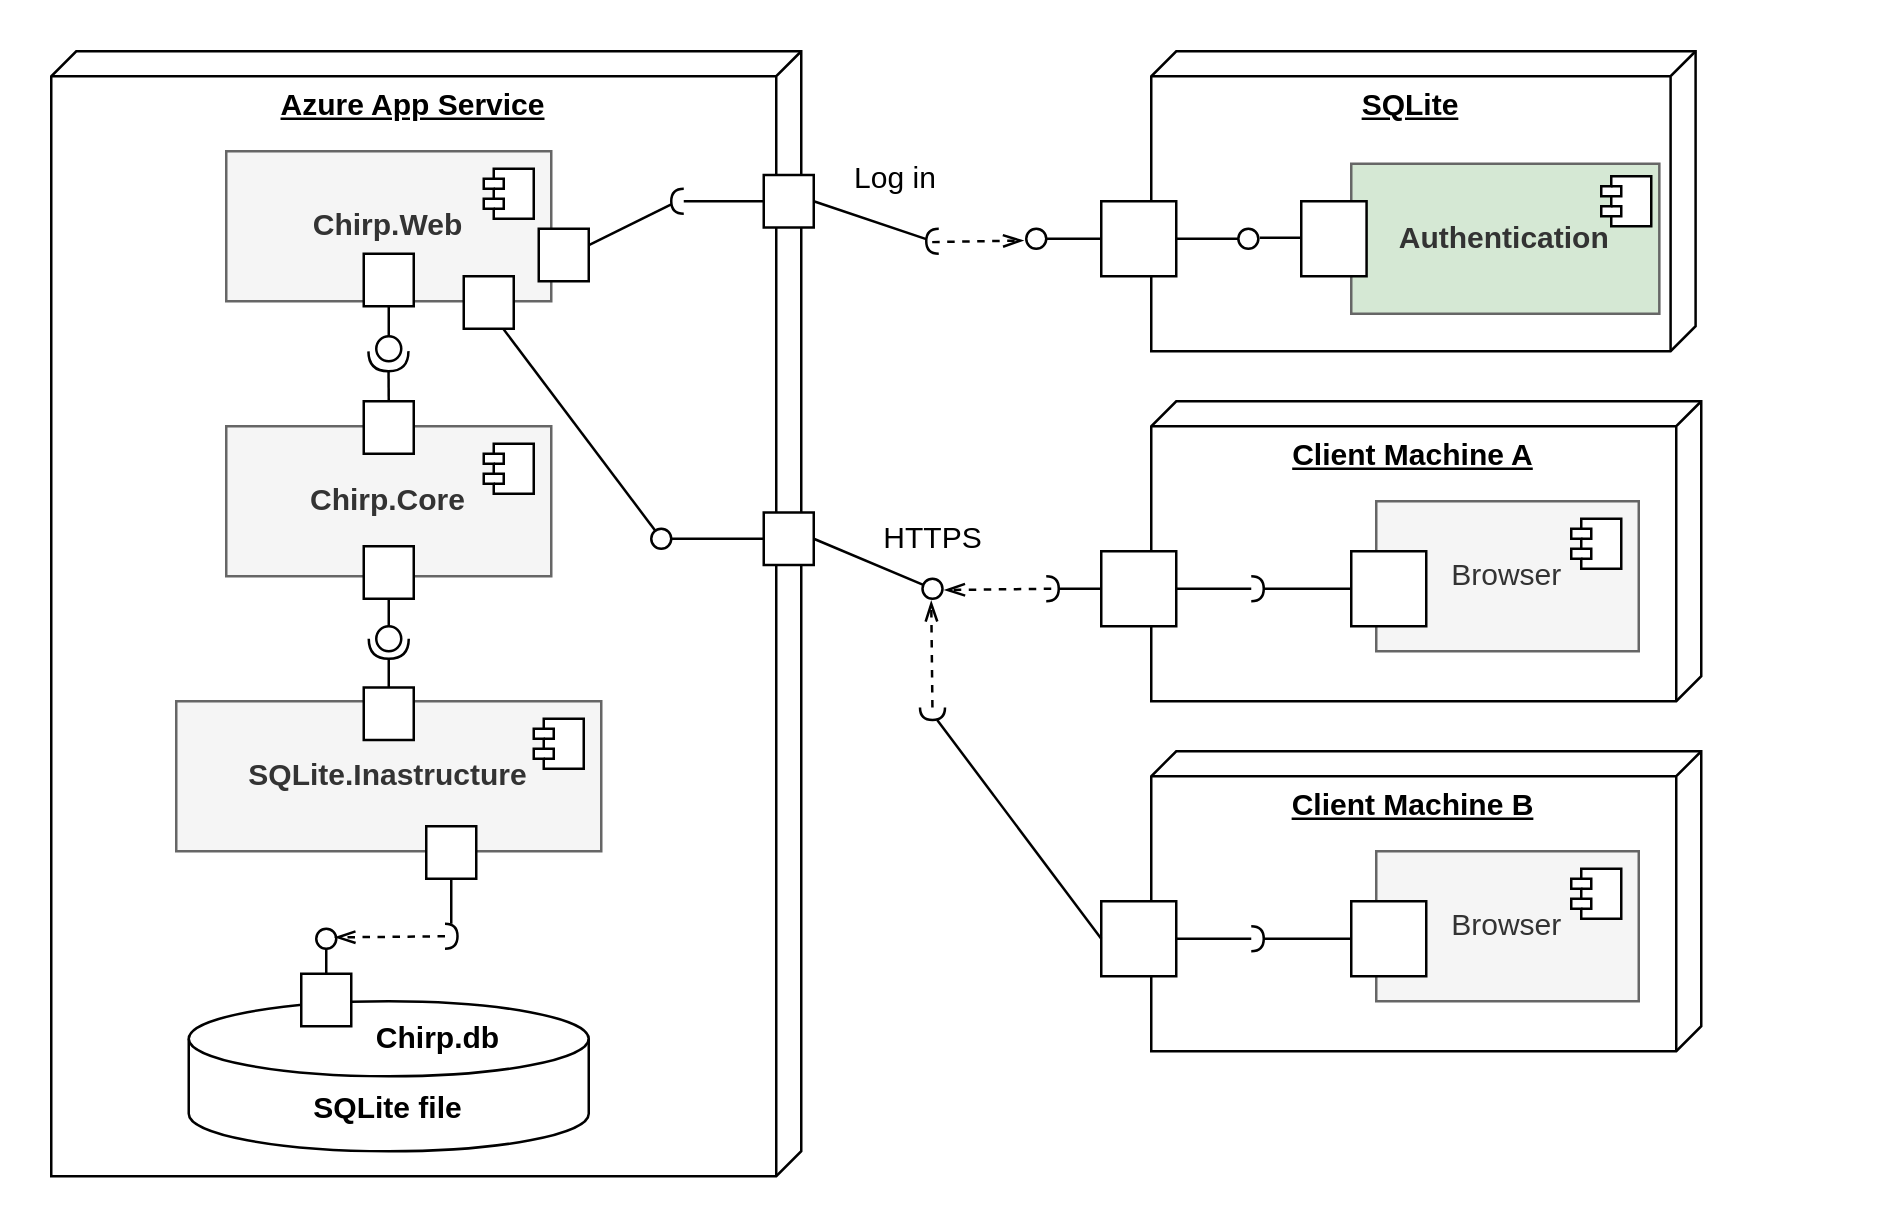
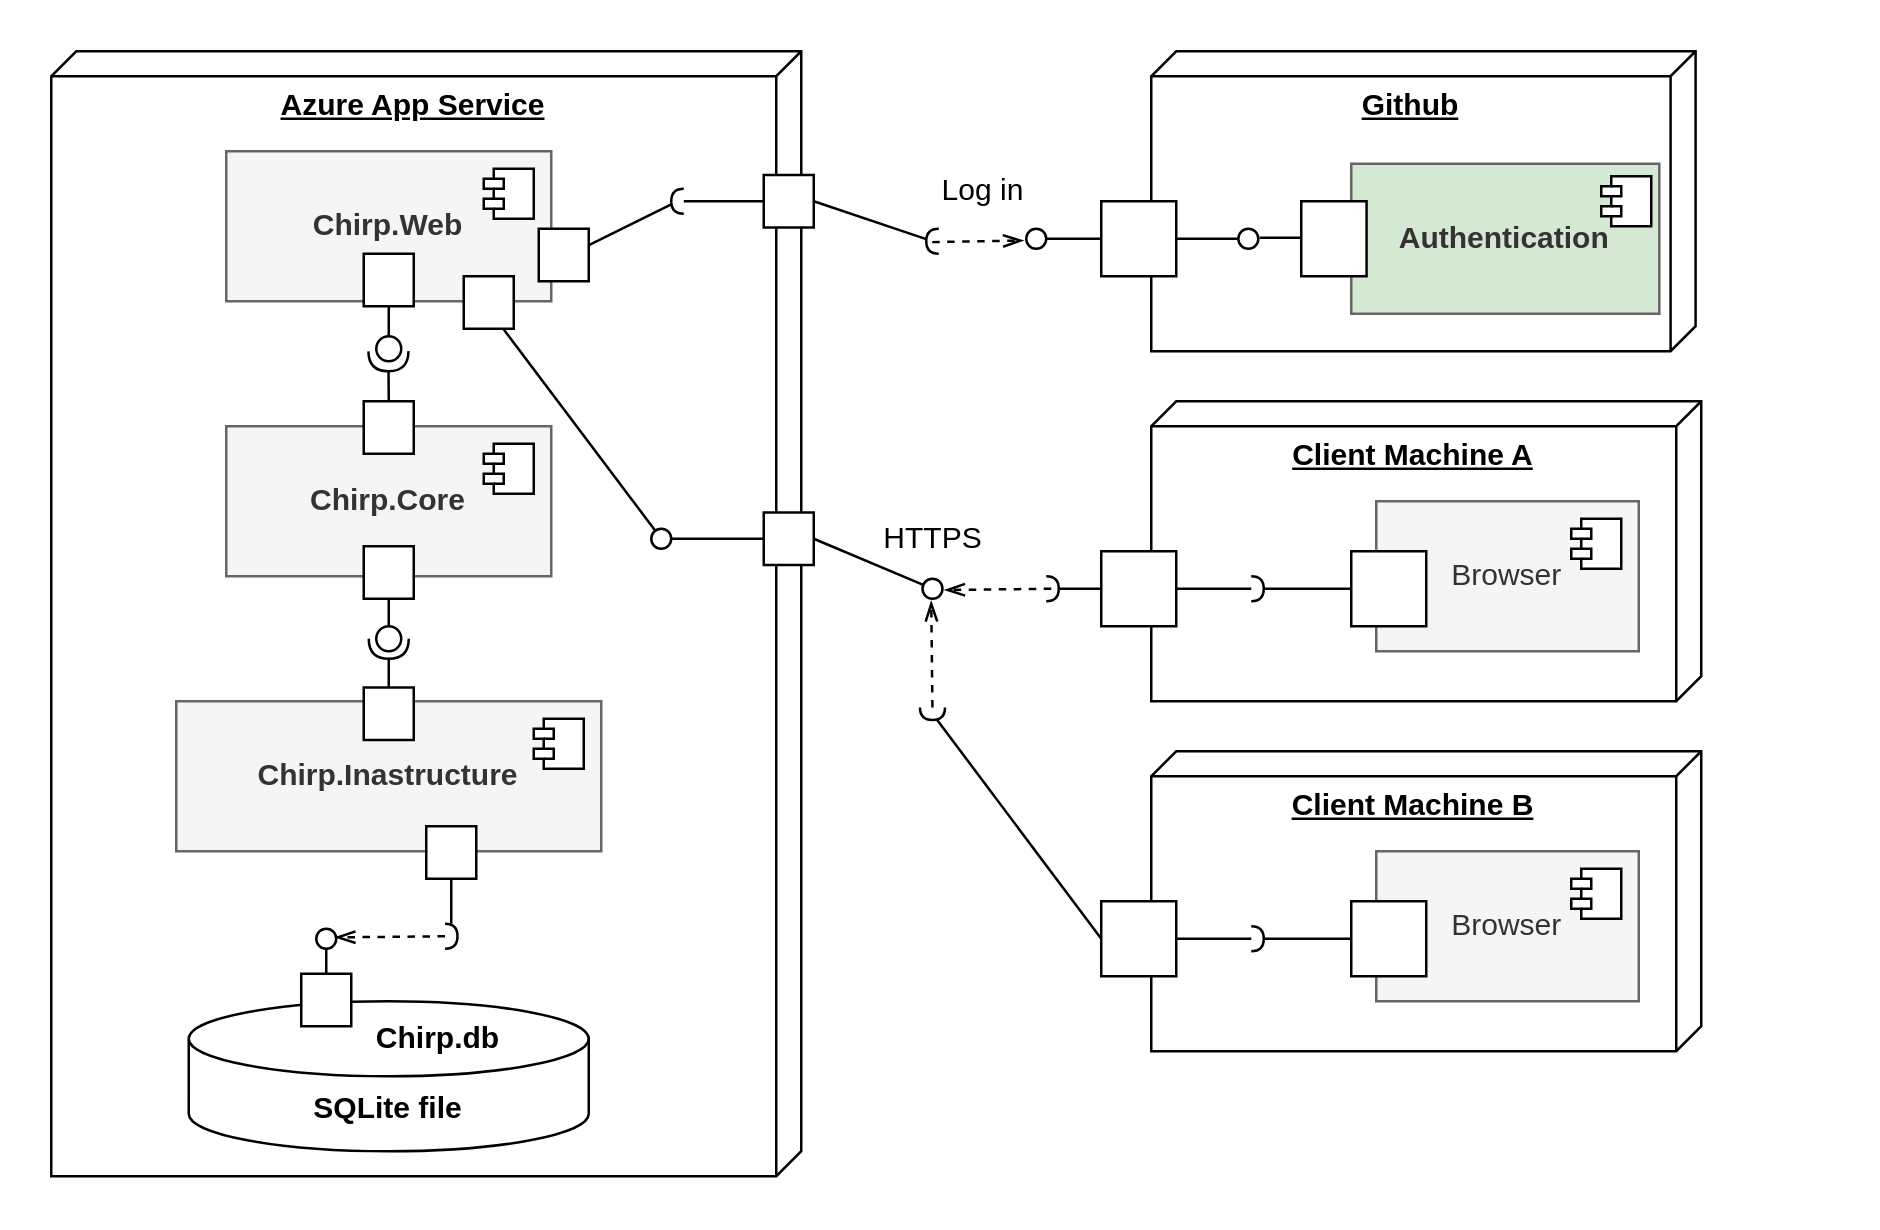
- <mxCell id="36" value="&lt;b&gt;SQLite&lt;/b&gt;" style="verticalAlign=top;align=center;spacingTop=8;spacingLeft=2;spacingRight=12;shape=cube;size=10;direction=south;fontStyle=4;html=1;whiteSpace=wrap;container=0;" vertex="1" parent="35"><mxGeometry width="217.742" height="120" as="geometry" /></mxCell>
+ <mxCell id="36" value="&lt;b&gt;Github&lt;/b&gt;" style="verticalAlign=top;align=center;spacingTop=8;spacingLeft=2;spacingRight=12;shape=cube;size=10;direction=south;fontStyle=4;html=1;whiteSpace=wrap;container=0;" vertex="1" parent="35"><mxGeometry width="217.742" height="120" as="geometry" /></mxCell>
- <mxCell id="64" value="Log in" style="text;html=1;align=center;verticalAlign=middle;whiteSpace=wrap;rounded=0;" vertex="1" parent="1"><mxGeometry x="333.5" y="60" width="48" height="21" as="geometry" /></mxCell>
+ <mxCell id="64" value="Log in" style="text;html=1;align=center;verticalAlign=middle;whiteSpace=wrap;rounded=0;" vertex="1" parent="1"><mxGeometry x="368.5" y="65" width="48" height="21" as="geometry" /></mxCell>
- <mxCell id="7" value="&lt;b&gt;SQLite.Inastructure&lt;/b&gt;" style="html=1;dropTarget=0;whiteSpace=wrap;fillColor=#f5f5f5;fontColor=#333333;strokeColor=#666666;" vertex="1" parent="1"><mxGeometry x="70" y="280" width="170" height="60" as="geometry" /></mxCell>
+ <mxCell id="7" value="&lt;b&gt;Chirp.Inastructure&lt;/b&gt;" style="html=1;dropTarget=0;whiteSpace=wrap;fillColor=#f5f5f5;fontColor=#333333;strokeColor=#666666;" vertex="1" parent="1"><mxGeometry x="70" y="280" width="170" height="60" as="geometry" /></mxCell>
